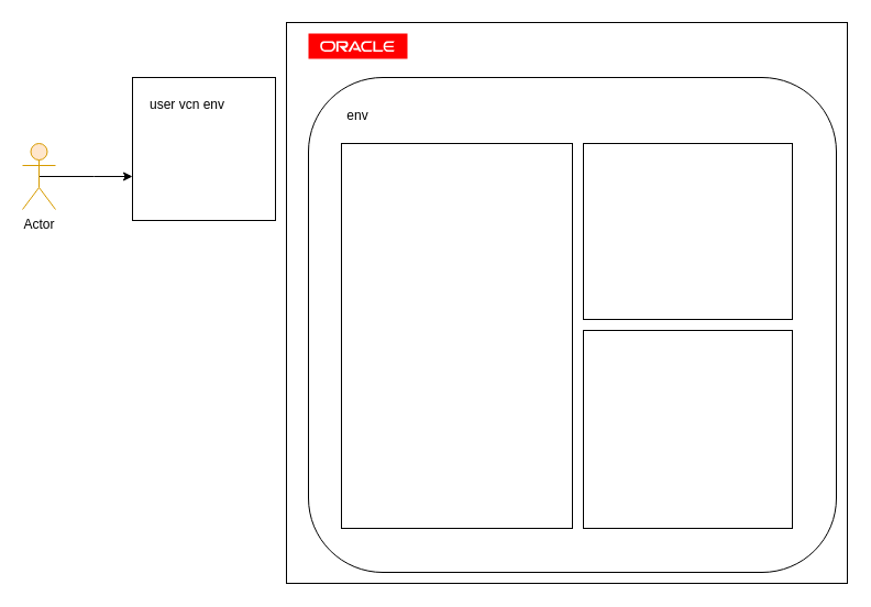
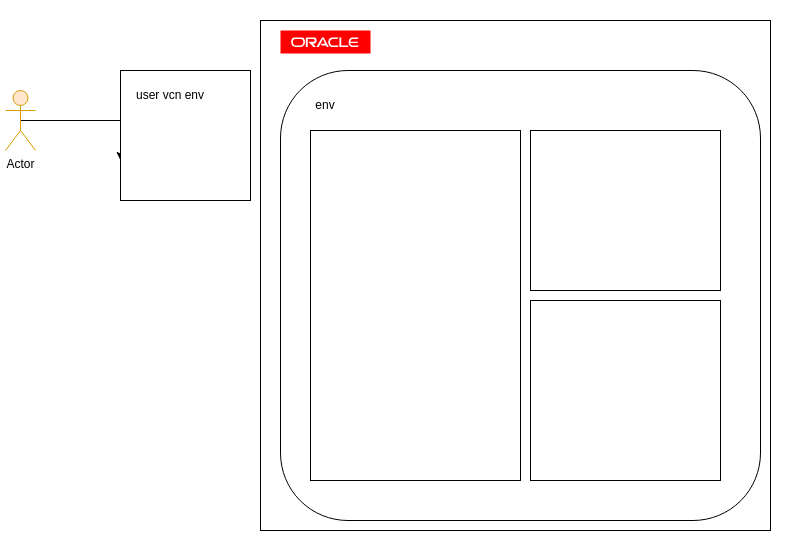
- <mxCell id="3" value="Actor" style="shape=umlActor;verticalLabelPosition=bottom;verticalAlign=top;html=1;outlineConnect=0;fillColor=#ffe6cc;strokeColor=#d79b00;" vertex="1" parent="1"><mxGeometry x="20" y="130" width="30" height="60" as="geometry" /></mxCell>
+ <mxCell id="3" value="Actor" style="shape=umlActor;verticalLabelPosition=bottom;verticalAlign=top;html=1;outlineConnect=0;fillColor=#ffe6cc;strokeColor=#d79b00;" vertex="1" parent="1"><mxGeometry x="5" y="90" width="30" height="60" as="geometry" /></mxCell>
